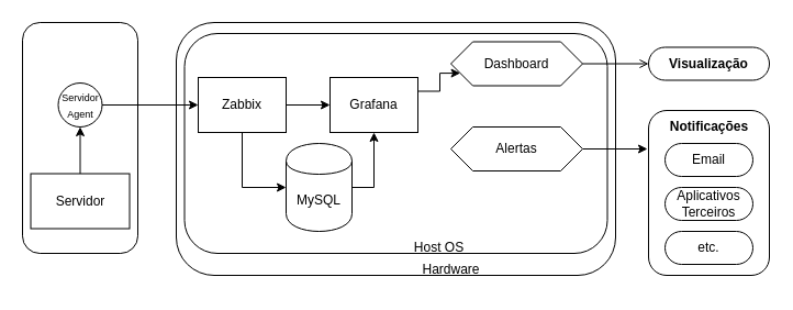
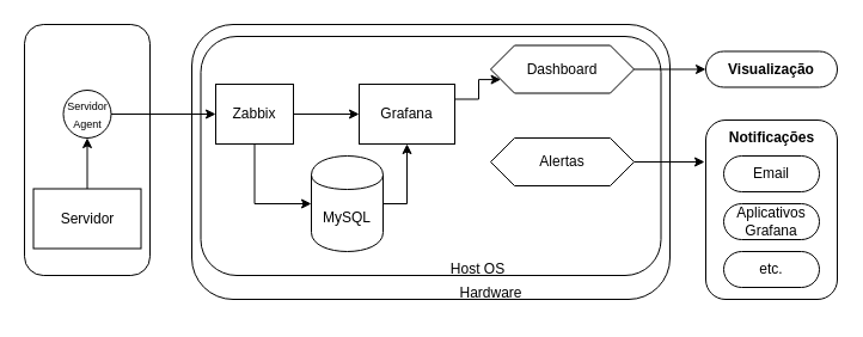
- <mxCell id="17" style="edgeStyle=orthogonalEdgeStyle;rounded=0;orthogonalLoop=1;jettySize=auto;html=1;exitX=1;exitY=0.5;exitDx=0;exitDy=0;entryX=0;entryY=0.5;entryDx=0;entryDy=0;entryPerimeter=0;shadow=0;endArrow=open;" parent="1" source="11" target="16" edge="1"><mxGeometry relative="1" as="geometry" /></mxCell>
+ <mxCell id="17" style="edgeStyle=orthogonalEdgeStyle;rounded=0;orthogonalLoop=1;jettySize=auto;html=1;exitX=1;exitY=0.5;exitDx=0;exitDy=0;entryX=0;entryY=0.5;entryDx=0;entryDy=0;entryPerimeter=0;shadow=0;" parent="1" source="11" target="16" edge="1"><mxGeometry relative="1" as="geometry" /></mxCell>
- <mxCell id="6" value="&lt;div&gt;Zabbix&lt;/div&gt;" style="html=1;whiteSpace=wrap;shadow=0;" parent="1" vertex="1"><mxGeometry x="180" y="70" width="80" height="50" as="geometry" /></mxCell>
+ <mxCell id="6" value="&lt;div&gt;Zabbix&lt;/div&gt;" style="html=1;whiteSpace=wrap;shadow=0;" parent="1" vertex="1"><mxGeometry x="180" y="70" width="65" height="50" as="geometry" /></mxCell>
- <mxCell id="25" value="&lt;div&gt;Aplicativos Terceiros&lt;/div&gt;" style="html=1;dashed=0;whiteSpace=wrap;shape=mxgraph.dfd.start;shadow=0;" parent="1" vertex="1"><mxGeometry x="605" y="170" width="80" height="30" as="geometry" /></mxCell>
+ <mxCell id="25" value="&lt;div&gt;Aplicativos Grafana&lt;/div&gt;" style="html=1;dashed=0;whiteSpace=wrap;shape=mxgraph.dfd.start;shadow=0;" parent="1" vertex="1"><mxGeometry x="605" y="170" width="80" height="30" as="geometry" /></mxCell>
